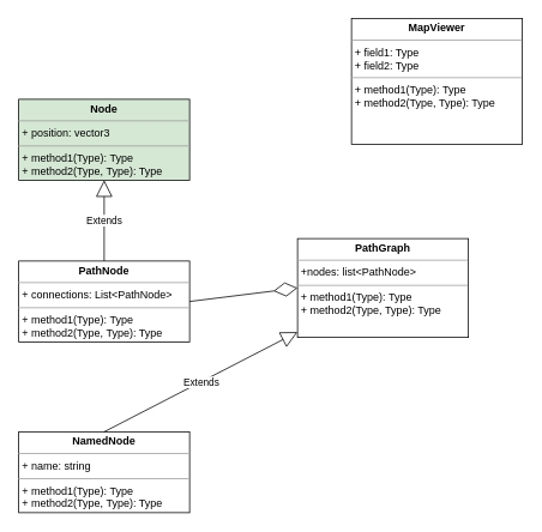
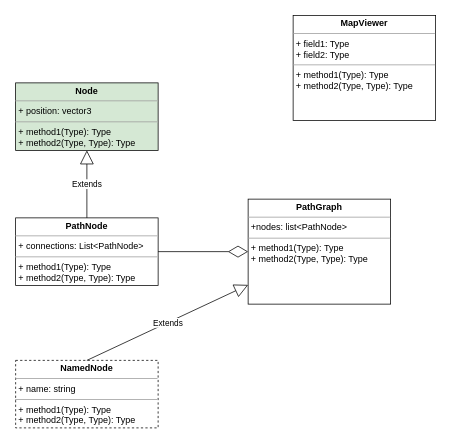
- <mxCell id="3" value="&lt;p style=&quot;margin:0px;margin-top:4px;text-align:center;&quot;&gt;&lt;b&gt;PathGraph&lt;/b&gt;&lt;/p&gt;&lt;hr size=&quot;1&quot;&gt;&lt;p style=&quot;margin:0px;margin-left:4px;&quot;&gt;+nodes: list&amp;lt;PathNode&amp;gt;&lt;br&gt;&lt;/p&gt;&lt;hr size=&quot;1&quot;&gt;&lt;p style=&quot;margin:0px;margin-left:4px;&quot;&gt;+ method1(Type): Type&lt;br&gt;+ method2(Type, Type): Type&lt;/p&gt;" style="verticalAlign=top;align=left;overflow=fill;fontSize=12;fontFamily=Helvetica;html=1;" vertex="1" parent="1"><mxGeometry x="330" y="265" width="190" height="110" as="geometry" /></mxCell>
+ <mxCell id="3" value="&lt;p style=&quot;margin:0px;margin-top:4px;text-align:center;&quot;&gt;&lt;b&gt;PathGraph&lt;/b&gt;&lt;/p&gt;&lt;hr size=&quot;1&quot;&gt;&lt;p style=&quot;margin:0px;margin-left:4px;&quot;&gt;+nodes: list&amp;lt;PathNode&amp;gt;&lt;br&gt;&lt;/p&gt;&lt;hr size=&quot;1&quot;&gt;&lt;p style=&quot;margin:0px;margin-left:4px;&quot;&gt;+ method1(Type): Type&lt;br&gt;+ method2(Type, Type): Type&lt;/p&gt;" style="verticalAlign=top;align=left;overflow=fill;fontSize=12;fontFamily=Helvetica;html=1;" vertex="1" parent="1"><mxGeometry x="330" y="265" width="190" height="140" as="geometry" /></mxCell>
- <mxCell id="6" value="&lt;p style=&quot;margin:0px;margin-top:4px;text-align:center;&quot;&gt;&lt;b&gt;NamedNode&lt;/b&gt;&lt;/p&gt;&lt;hr size=&quot;1&quot;&gt;&lt;p style=&quot;margin:0px;margin-left:4px;&quot;&gt;+ name: string&lt;br&gt;&lt;/p&gt;&lt;hr size=&quot;1&quot;&gt;&lt;p style=&quot;margin:0px;margin-left:4px;&quot;&gt;+ method1(Type): Type&lt;br&gt;+ method2(Type, Type): Type&lt;/p&gt;" style="verticalAlign=top;align=left;overflow=fill;fontSize=12;fontFamily=Helvetica;html=1;" vertex="1" parent="1"><mxGeometry x="20" y="480" width="190" height="90" as="geometry" /></mxCell>
+ <mxCell id="6" value="&lt;p style=&quot;margin:0px;margin-top:4px;text-align:center;&quot;&gt;&lt;b&gt;NamedNode&lt;/b&gt;&lt;/p&gt;&lt;hr size=&quot;1&quot;&gt;&lt;p style=&quot;margin:0px;margin-left:4px;&quot;&gt;+ name: string&lt;br&gt;&lt;/p&gt;&lt;hr size=&quot;1&quot;&gt;&lt;p style=&quot;margin:0px;margin-left:4px;&quot;&gt;+ method1(Type): Type&lt;br&gt;+ method2(Type, Type): Type&lt;/p&gt;" style="verticalAlign=top;align=left;overflow=fill;fontSize=12;fontFamily=Helvetica;html=1;dashed=1;" vertex="1" parent="1"><mxGeometry x="20" y="480" width="190" height="90" as="geometry" /></mxCell>
